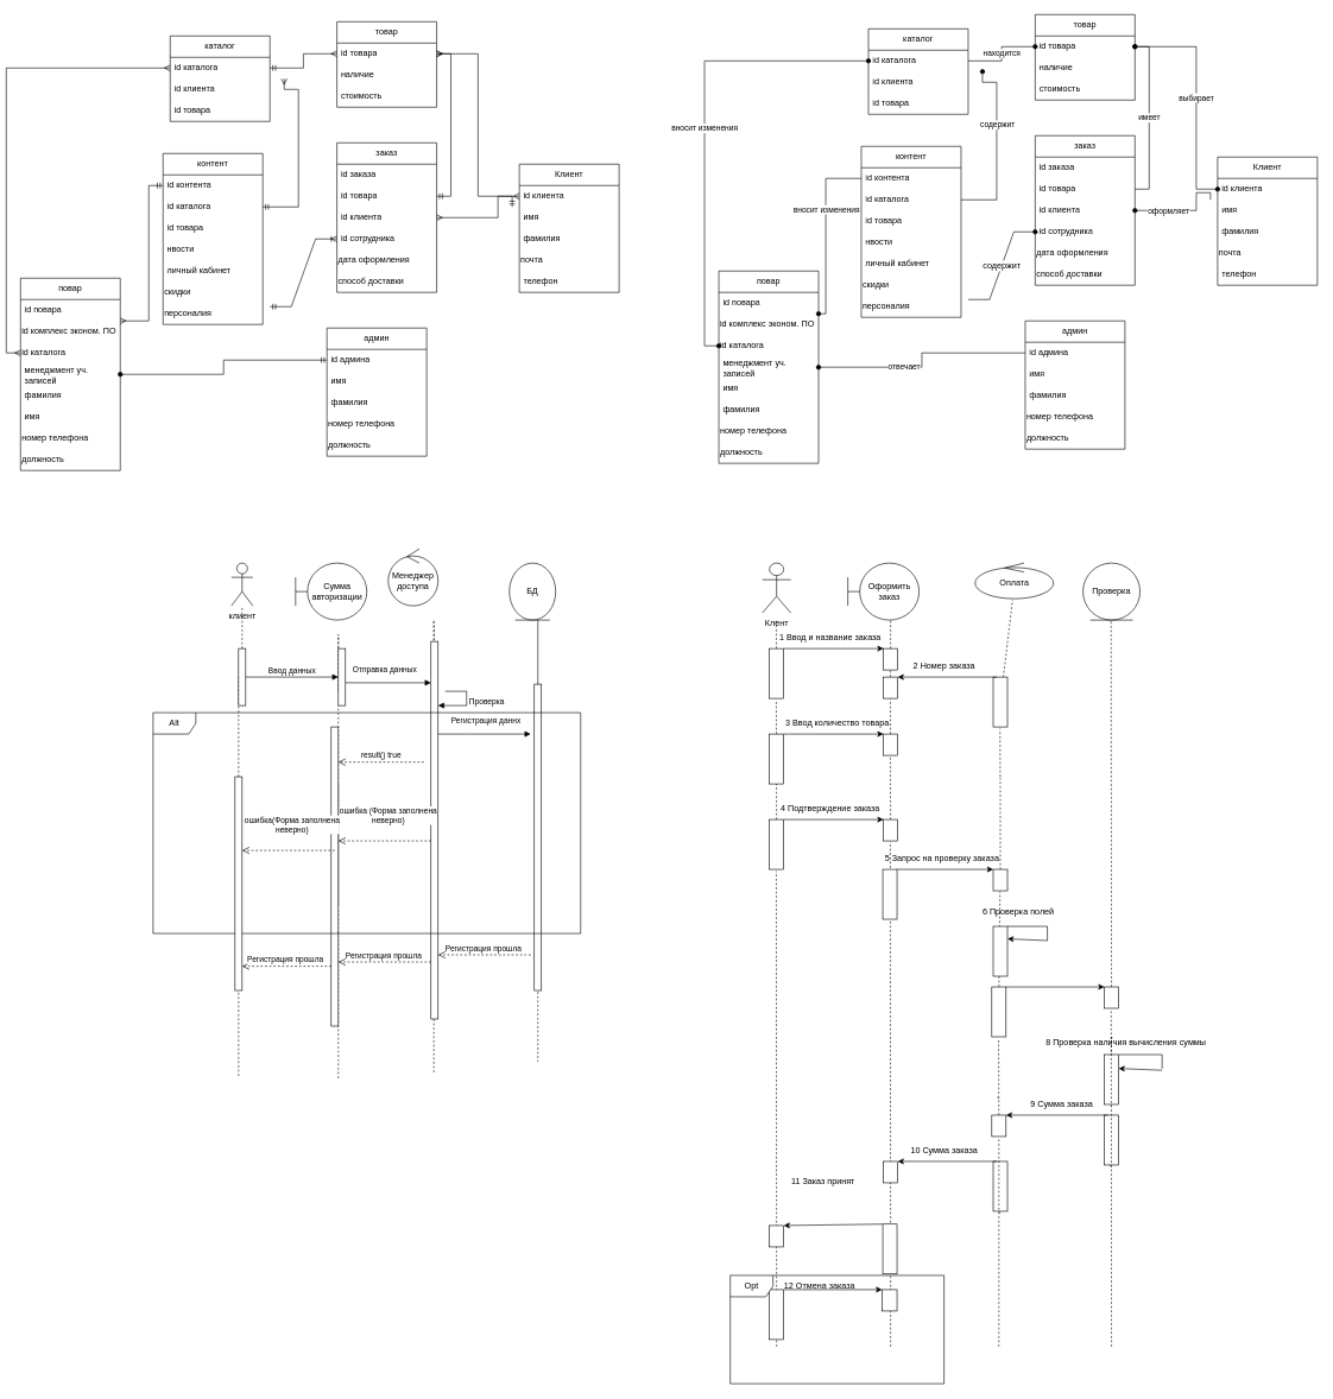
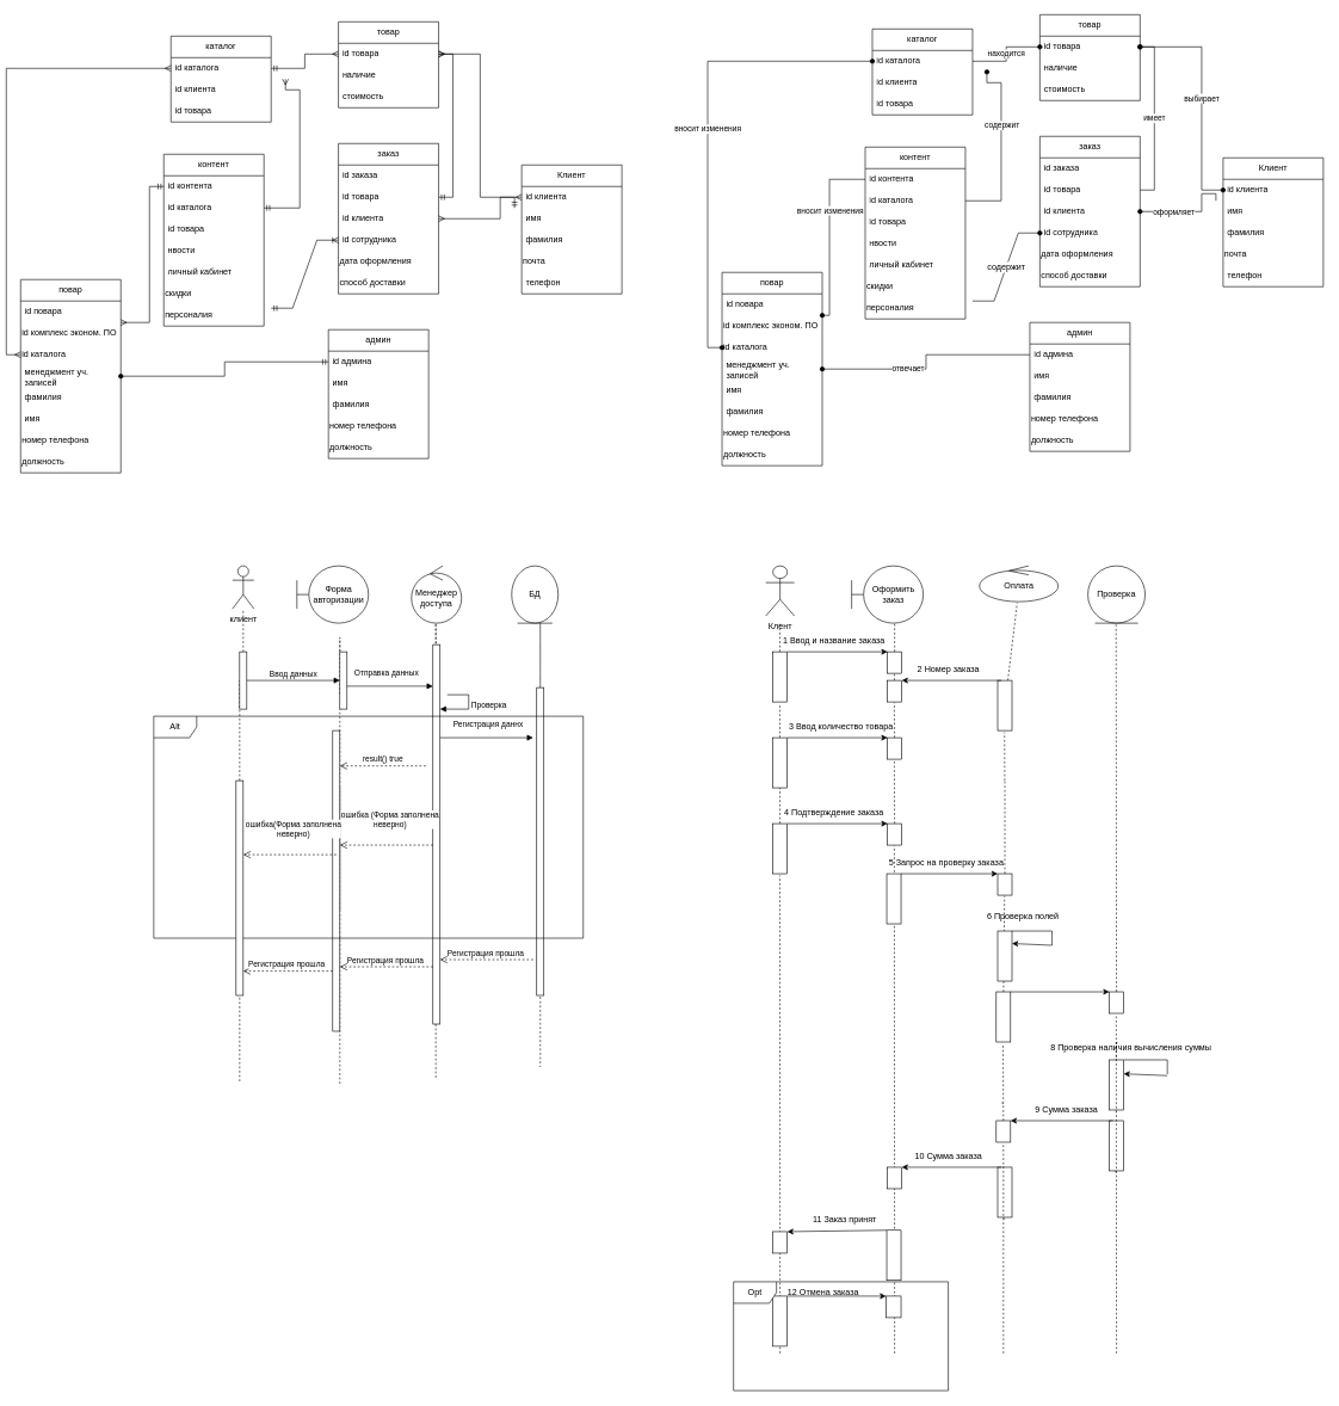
- <mxCell id="190" value="Менеджер доступа" style="ellipse;shape=umlControl;whiteSpace=wrap;html=1;" vertex="1" parent="1"><mxGeometry x="536" y="770" width="70" height="80" as="geometry" /></mxCell>
+ <mxCell id="190" value="Менеджер доступа" style="ellipse;shape=umlControl;whiteSpace=wrap;html=1;" vertex="1" parent="1"><mxGeometry x="566" y="790" width="70" height="80" as="geometry" /></mxCell>
- <mxCell id="189" value="Сумма авторизации" style="shape=umlBoundary;whiteSpace=wrap;html=1;" vertex="1" parent="1"><mxGeometry x="406" y="790" width="100" height="80" as="geometry" /></mxCell>
+ <mxCell id="189" value="Форма авторизации" style="shape=umlBoundary;whiteSpace=wrap;html=1;" vertex="1" parent="1"><mxGeometry x="406" y="790" width="100" height="80" as="geometry" /></mxCell>
- <mxCell id="180" value="11 Заказ принят" style="text;html=1;align=center;verticalAlign=middle;resizable=0;points=[];autosize=1;strokeColor=none;fillColor=none;" vertex="1" parent="1"><mxGeometry x="1091" y="1643" width="110" height="30" as="geometry" /></mxCell>
+ <mxCell id="180" value="11 Заказ принят" style="text;html=1;align=center;verticalAlign=middle;resizable=0;points=[];autosize=1;strokeColor=none;fillColor=none;" vertex="1" parent="1"><mxGeometry x="1116" y="1688" width="110" height="30" as="geometry" /></mxCell>
